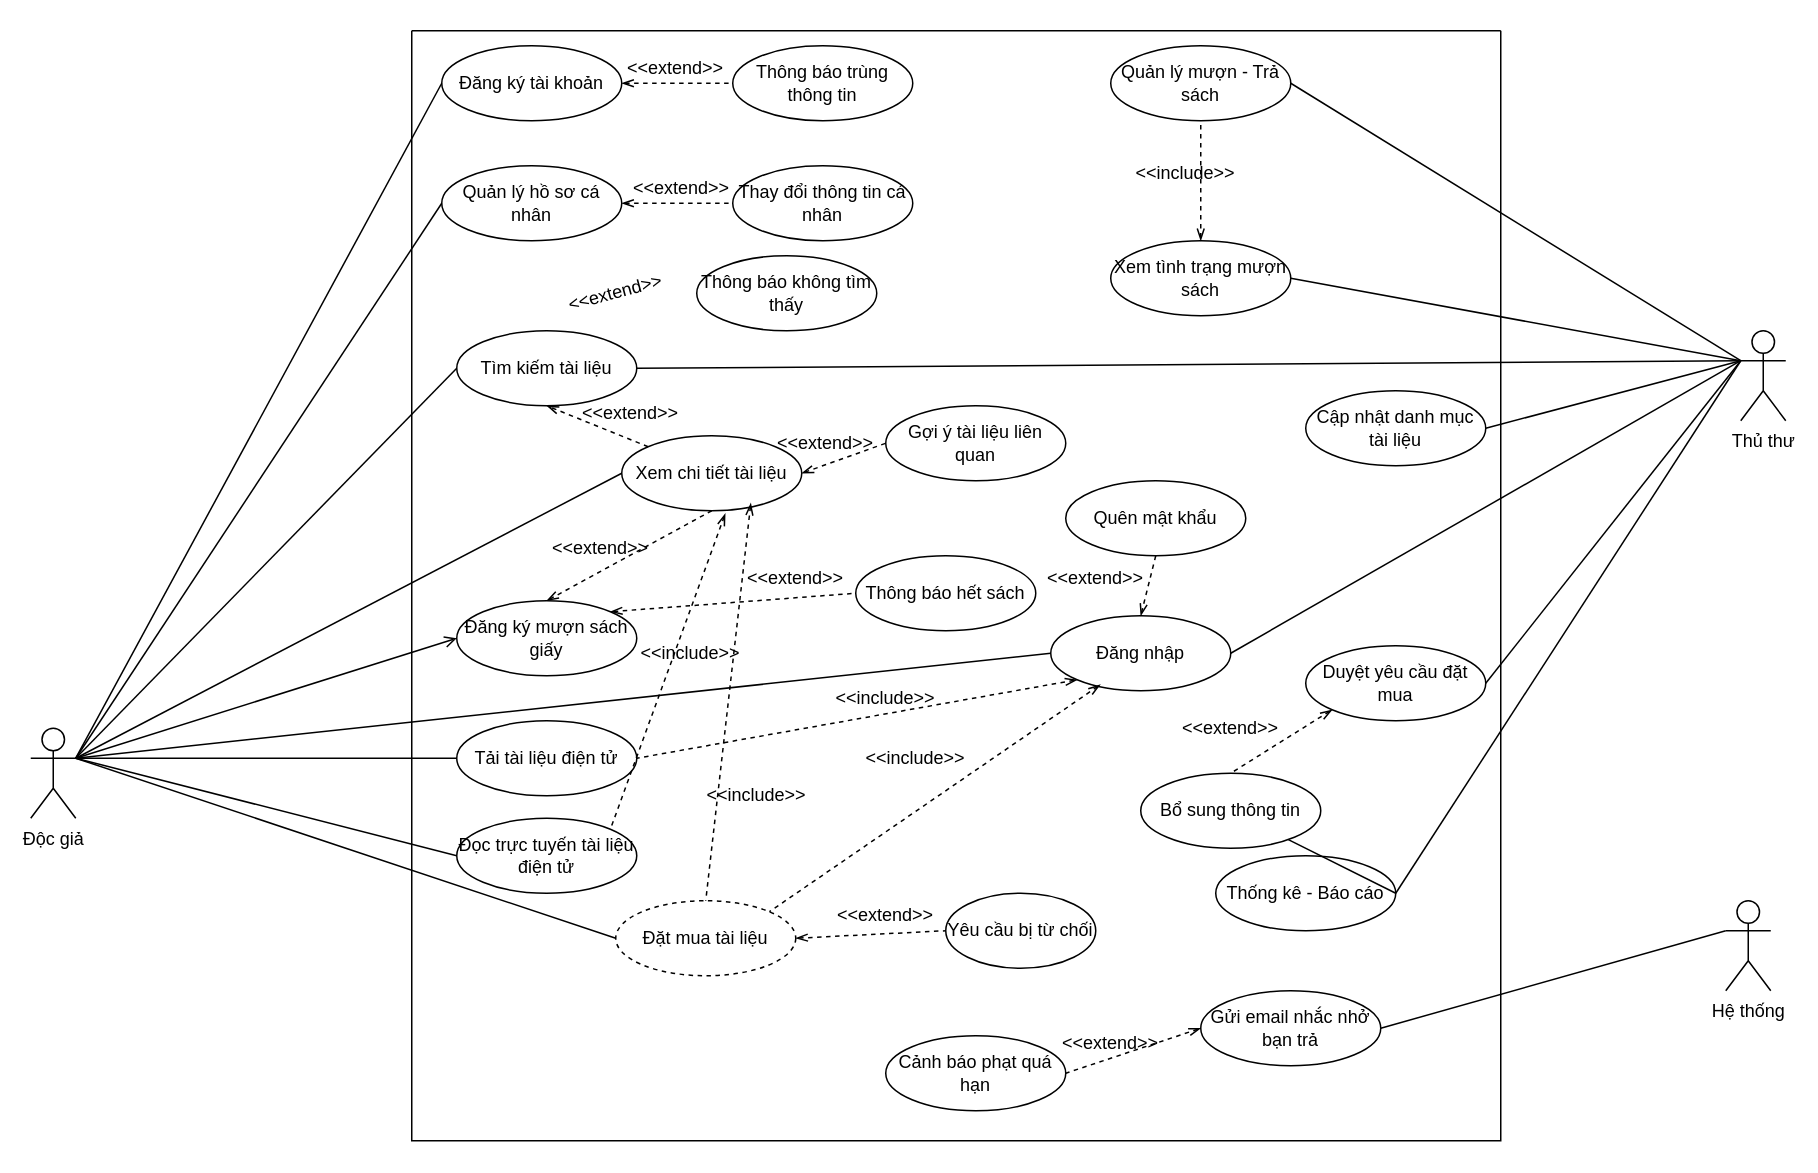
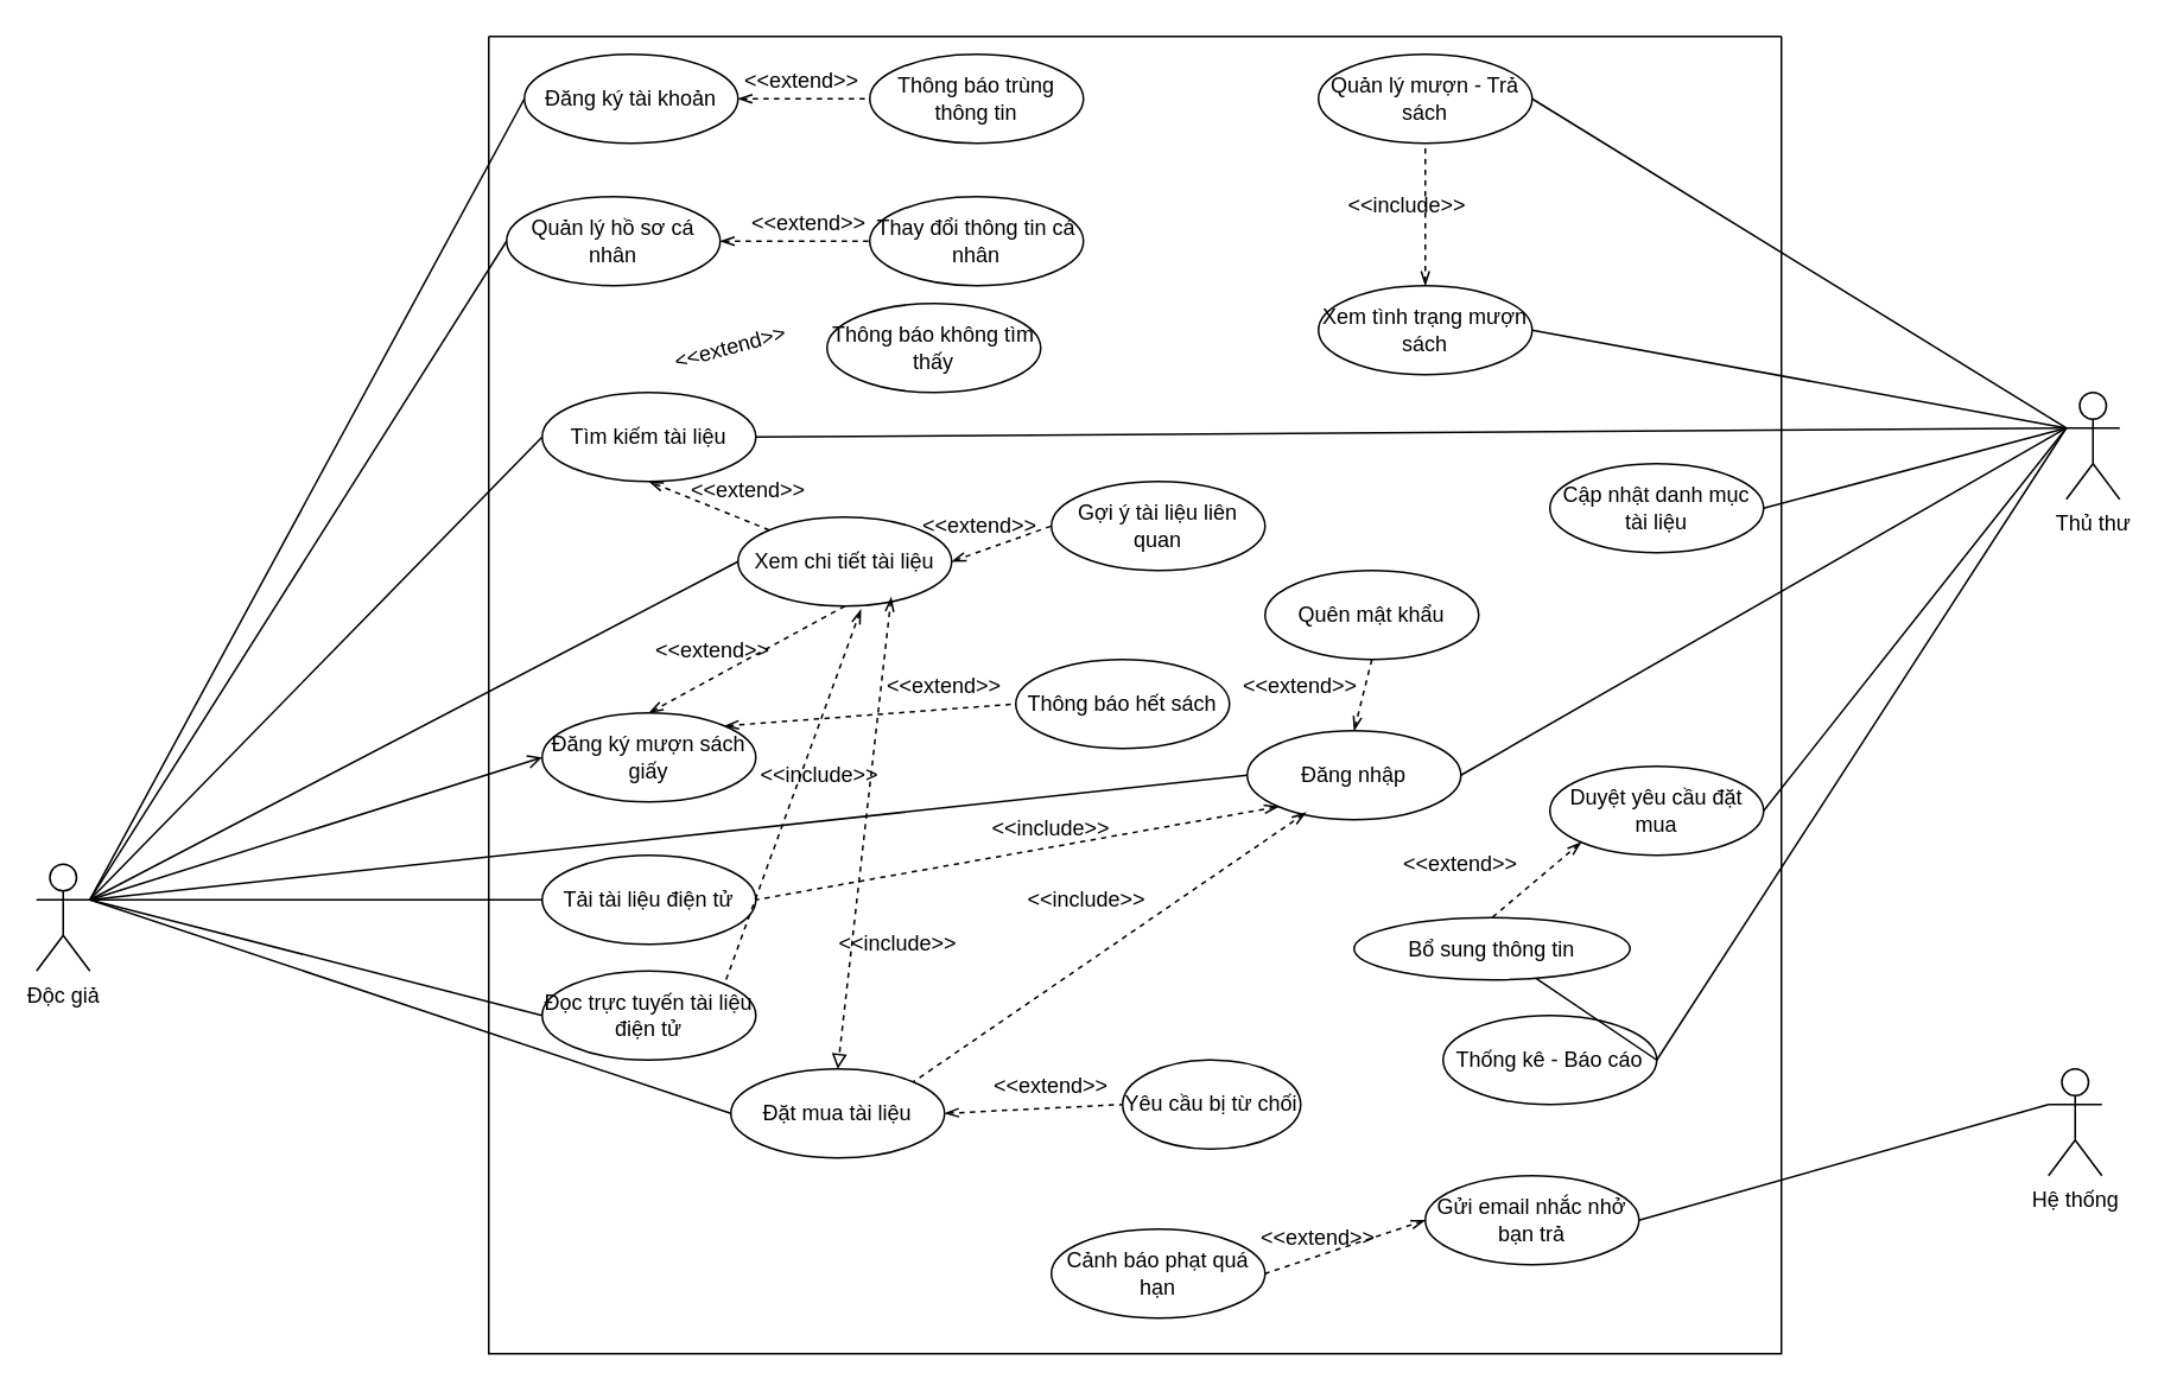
- <mxCell id="4" value="Quản lý hồ sơ cá nhân" style="ellipse;whiteSpace=wrap;html=1;" vertex="1" parent="2"><mxGeometry x="20" y="90" width="120" height="50" as="geometry" /></mxCell>
+ <mxCell id="4" value="Quản lý hồ sơ cá nhân" style="ellipse;whiteSpace=wrap;html=1;" vertex="1" parent="2"><mxGeometry x="10" y="90" width="120" height="50" as="geometry" /></mxCell>
- <mxCell id="36" value="Bổ sung thông tin" style="ellipse;whiteSpace=wrap;html=1;" vertex="1" parent="2"><mxGeometry x="486" y="495" width="120" height="50" as="geometry" /></mxCell>
+ <mxCell id="36" value="Bổ sung thông tin" style="ellipse;whiteSpace=wrap;html=1;" vertex="1" parent="2"><mxGeometry x="486" y="495" width="155" height="35" as="geometry" /></mxCell>
- <mxCell id="56" value="" style="endArrow=none;dashed=1;html=1;strokeWidth=1;rounded=0;entryX=0.5;entryY=0;entryDx=0;entryDy=0;exitX=0.717;exitY=0.9;exitDx=0;exitDy=0;endFill=0;startArrow=openThin;startFill=0;exitPerimeter=0;" edge="1" parent="2" source="6" target="10"><mxGeometry width="50" height="50" relative="1" as="geometry"><mxPoint x="219" y="332" as="sourcePoint" /><mxPoint x="142" y="542" as="targetPoint" /></mxGeometry></mxCell>
+ <mxCell id="56" value="" style="endArrow=block;dashed=1;html=1;strokeWidth=1;rounded=0;entryX=0.5;entryY=0;entryDx=0;entryDy=0;exitX=0.717;exitY=0.9;exitDx=0;exitDy=0;endFill=0;startArrow=openThin;startFill=0;exitPerimeter=0;" edge="1" parent="2" source="6" target="10"><mxGeometry width="50" height="50" relative="1" as="geometry"><mxPoint x="219" y="332" as="sourcePoint" /><mxPoint x="142" y="542" as="targetPoint" /></mxGeometry></mxCell>
- <mxCell id="10" value="Đặt mua tài liệu" style="ellipse;whiteSpace=wrap;html=1;dashed=1;" vertex="1" parent="2"><mxGeometry x="136" y="580" width="120" height="50" as="geometry" /></mxCell>
+ <mxCell id="10" value="Đặt mua tài liệu" style="ellipse;whiteSpace=wrap;html=1;" vertex="1" parent="2"><mxGeometry x="136" y="580" width="120" height="50" as="geometry" /></mxCell>
